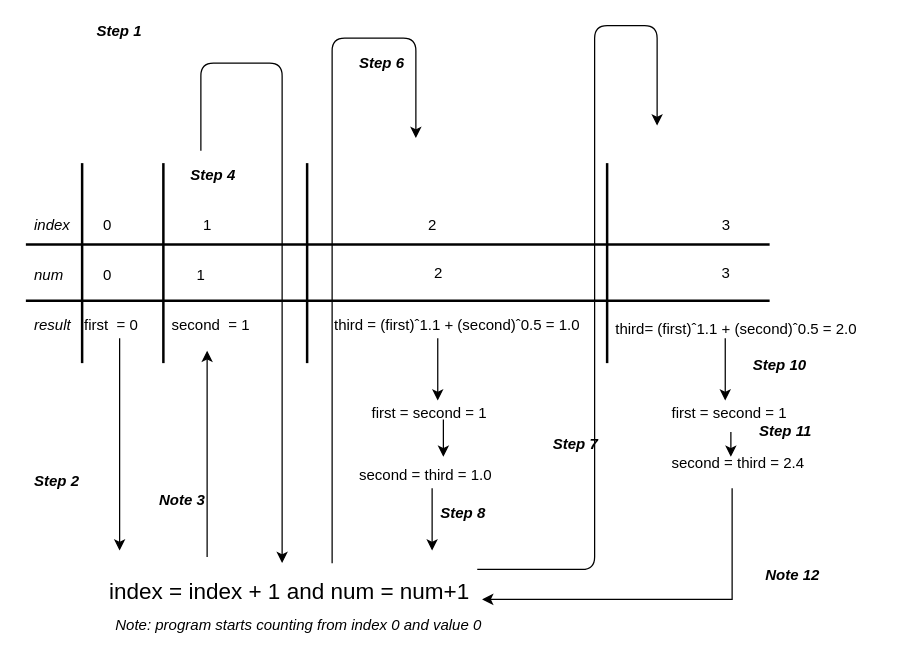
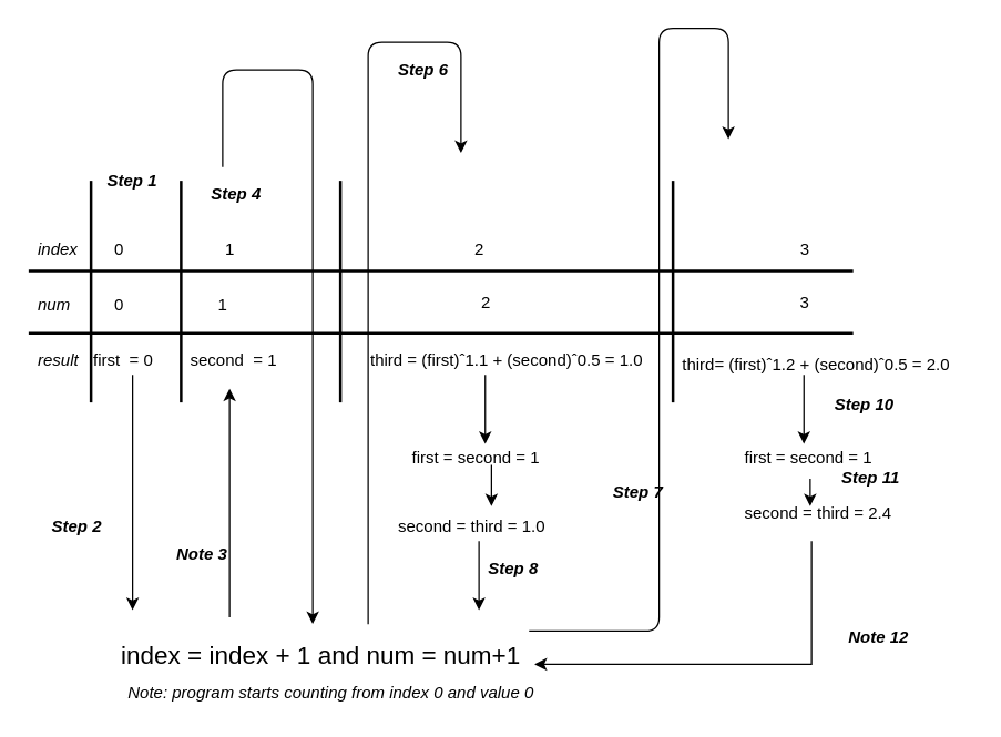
- <mxCell id="35" value="&lt;i&gt;&lt;b&gt;Step 1&lt;/b&gt;&lt;/i&gt;" style="text;html=1;resizable=0;points=[];autosize=1;align=left;verticalAlign=top;spacingTop=-4;" parent="1" vertex="1"><mxGeometry x="75" y="15" width="50" height="20" as="geometry" /></mxCell>
+ <mxCell id="35" value="&lt;i&gt;&lt;b&gt;Step 1&lt;/b&gt;&lt;/i&gt;" style="text;html=1;resizable=0;points=[];autosize=1;align=left;verticalAlign=top;spacingTop=-4;" parent="1" vertex="1"><mxGeometry x="75" y="120" width="50" height="20" as="geometry" /></mxCell>
- <mxCell id="16" value="third= (first)ˆ1.1 + (second)ˆ0.5 = 2.0" style="text;html=1;resizable=0;points=[];autosize=1;align=left;verticalAlign=top;spacingTop=-4;" parent="1" vertex="1"><mxGeometry x="490" y="252.5" width="210" height="20" as="geometry" /></mxCell>
+ <mxCell id="16" value="third= (first)ˆ1.2 + (second)ˆ0.5 = 2.0" style="text;html=1;resizable=0;points=[];autosize=1;align=left;verticalAlign=top;spacingTop=-4;" parent="1" vertex="1"><mxGeometry x="490" y="252.5" width="210" height="20" as="geometry" /></mxCell>
- <mxCell id="36" value="&lt;b&gt;&lt;i&gt;Step 2&lt;/i&gt;&lt;/b&gt;" style="text;html=1;resizable=0;points=[];autosize=1;align=left;verticalAlign=top;spacingTop=-4;" parent="1" vertex="1"><mxGeometry x="25" y="375" width="50" height="20" as="geometry" /></mxCell>
+ <mxCell id="36" value="&lt;b&gt;&lt;i&gt;Step 2&lt;/i&gt;&lt;/b&gt;" style="text;html=1;resizable=0;points=[];autosize=1;align=left;verticalAlign=top;spacingTop=-4;" parent="1" vertex="1"><mxGeometry x="35" y="370" width="50" height="20" as="geometry" /></mxCell>
